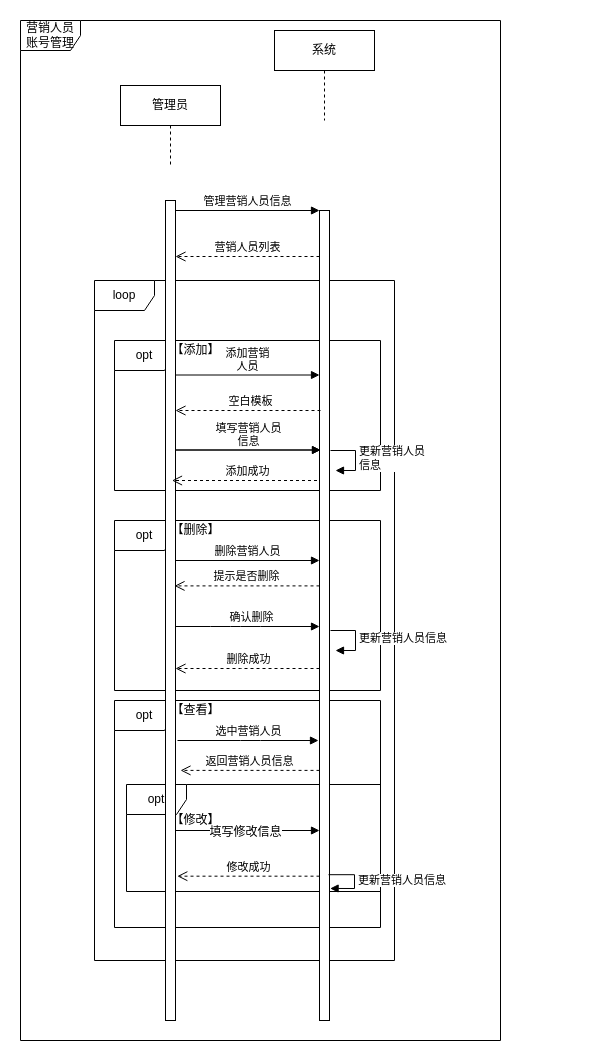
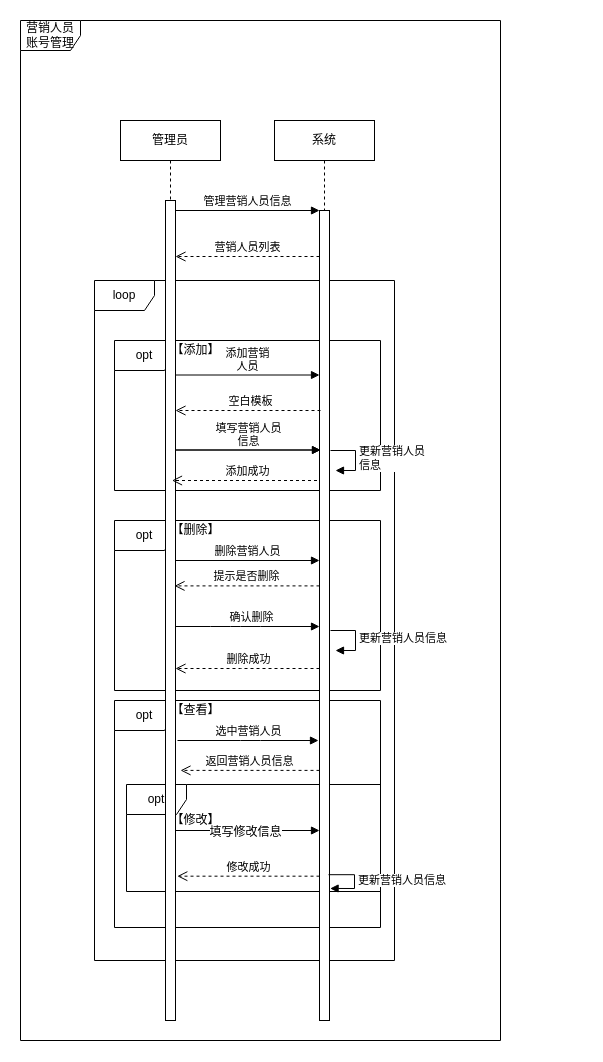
- <mxCell id="11" value="系统" style="shape=umlLifeline;perimeter=lifelinePerimeter;whiteSpace=wrap;html=1;container=1;collapsible=0;recursiveResize=0;outlineConnect=0;" vertex="1" parent="1"><mxGeometry x="274" y="30" width="100" height="90" as="geometry" /></mxCell>
+ <mxCell id="11" value="系统" style="shape=umlLifeline;perimeter=lifelinePerimeter;whiteSpace=wrap;html=1;container=1;collapsible=0;recursiveResize=0;outlineConnect=0;" vertex="1" parent="1"><mxGeometry x="274" y="120" width="100" height="90" as="geometry" /></mxCell>
- <mxCell id="10" value="管理员" style="shape=umlLifeline;perimeter=lifelinePerimeter;whiteSpace=wrap;html=1;container=1;collapsible=0;recursiveResize=0;outlineConnect=0;" vertex="1" parent="1"><mxGeometry x="120" y="85" width="100" height="80" as="geometry" /></mxCell>
+ <mxCell id="10" value="管理员" style="shape=umlLifeline;perimeter=lifelinePerimeter;whiteSpace=wrap;html=1;container=1;collapsible=0;recursiveResize=0;outlineConnect=0;" vertex="1" parent="1"><mxGeometry x="120" y="120" width="100" height="80" as="geometry" /></mxCell>
